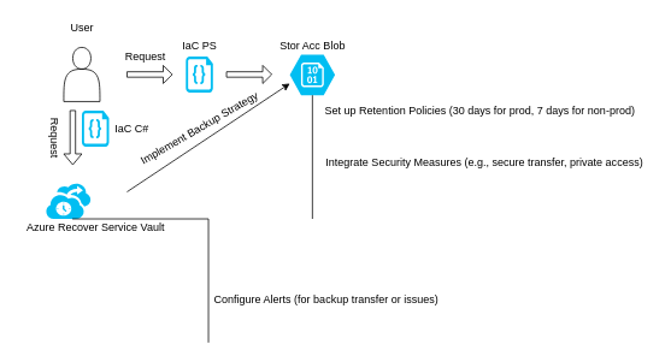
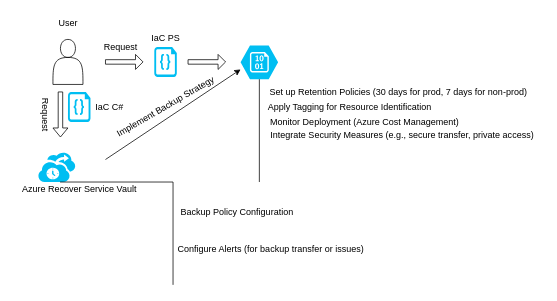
- <mxCell id="9" value="Stor Acc Blob" style="text;html=1;align=center;verticalAlign=middle;resizable=0;points=[];autosize=1;strokeColor=none;fillColor=none;" vertex="1" parent="1"><mxGeometry x="300" y="40" width="90" height="20" as="geometry" /></mxCell>
+ <mxCell id="10" value="Apply Tagging for Resource Identification" style="text;html=1;align=center;verticalAlign=middle;resizable=0;points=[];autosize=1;strokeColor=none;fillColor=none;" vertex="1" parent="1"><mxGeometry x="350" y="132" width="230" height="20" as="geometry" /></mxCell>
+ <mxCell id="12" value="Monitor Deployment (Azure Cost Management)" style="text;html=1;align=center;verticalAlign=middle;resizable=0;points=[];autosize=1;strokeColor=none;fillColor=none;" vertex="1" parent="1"><mxGeometry x="350" y="152" width="270" height="20" as="geometry" /></mxCell>
+ <mxCell id="23" value="Backup Policy Configuration" style="text;html=1;align=center;verticalAlign=middle;resizable=0;points=[];autosize=1;strokeColor=none;fillColor=none;" vertex="1" parent="1"><mxGeometry x="230" y="272" width="170" height="20" as="geometry" /></mxCell>
